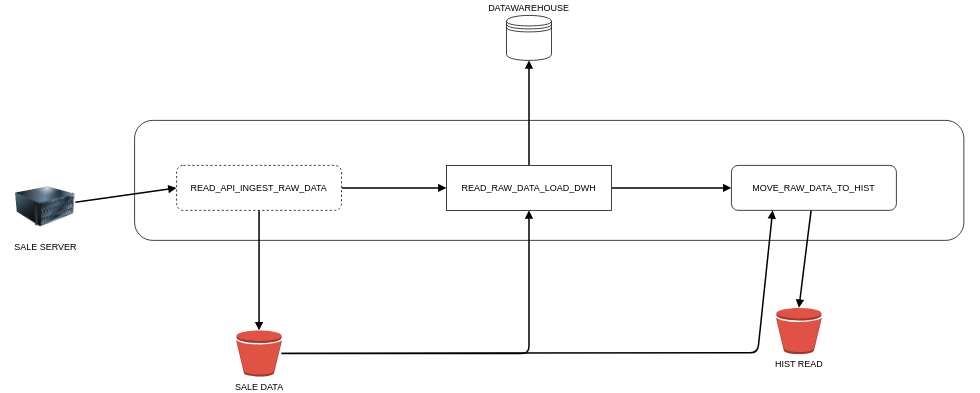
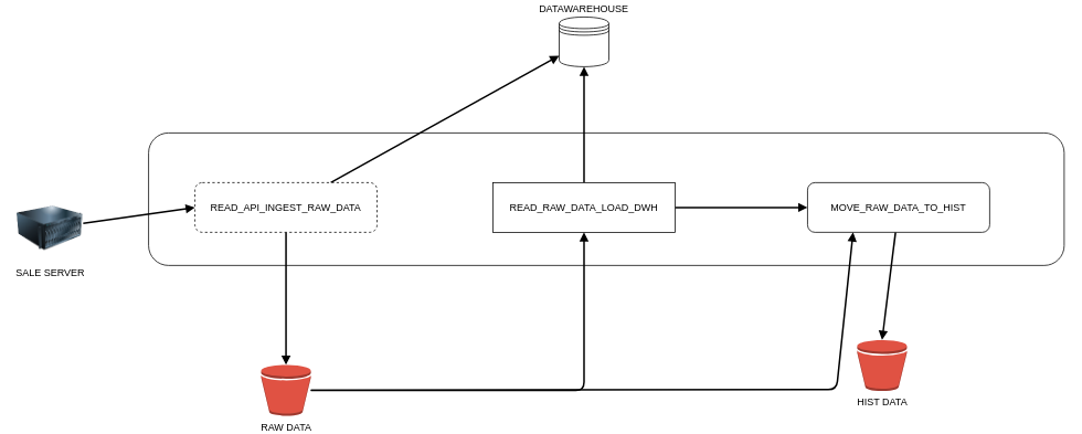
- <mxCell id="11" style="edgeStyle=none;html=1;strokeWidth=2;endArrow=block;endFill=1;" edge="1" parent="1" source="12" target="15"><mxGeometry relative="1" as="geometry" /></mxCell>
+ <mxCell id="11" style="edgeStyle=none;html=1;strokeWidth=2;endArrow=block;endFill=1;" edge="1" parent="1" source="12" target="5"><mxGeometry relative="1" as="geometry" /></mxCell>
- <mxCell id="18" value="HIST READ" style="outlineConnect=0;dashed=0;verticalLabelPosition=bottom;verticalAlign=top;align=center;html=1;shape=mxgraph.aws3.bucket;fillColor=#E05243;gradientColor=none;fontColor=#000000;labelBackgroundColor=#FFFFFF;" vertex="1" parent="1"><mxGeometry x="1035" y="410" width="60" height="61.5" as="geometry" /></mxCell>
+ <mxCell id="18" value="HIST DATA" style="outlineConnect=0;dashed=0;verticalLabelPosition=bottom;verticalAlign=top;align=center;html=1;shape=mxgraph.aws3.bucket;fillColor=#E05243;gradientColor=none;fontColor=#000000;labelBackgroundColor=#FFFFFF;" vertex="1" parent="1"><mxGeometry x="1035" y="410" width="60" height="61.5" as="geometry" /></mxCell>
- <mxCell id="8" value="SALE DATA" style="outlineConnect=0;dashed=0;verticalLabelPosition=bottom;verticalAlign=top;align=center;html=1;shape=mxgraph.aws3.bucket;fillColor=#E05243;gradientColor=none;fontColor=#000000;labelBackgroundColor=#FFFFFF;" parent="1" vertex="1"><mxGeometry x="315" y="440" width="60" height="61.5" as="geometry" /></mxCell>
+ <mxCell id="8" value="RAW DATA" style="outlineConnect=0;dashed=0;verticalLabelPosition=bottom;verticalAlign=top;align=center;html=1;shape=mxgraph.aws3.bucket;fillColor=#E05243;gradientColor=none;fontColor=#000000;labelBackgroundColor=#FFFFFF;" parent="1" vertex="1"><mxGeometry x="315" y="440" width="60" height="61.5" as="geometry" /></mxCell>
